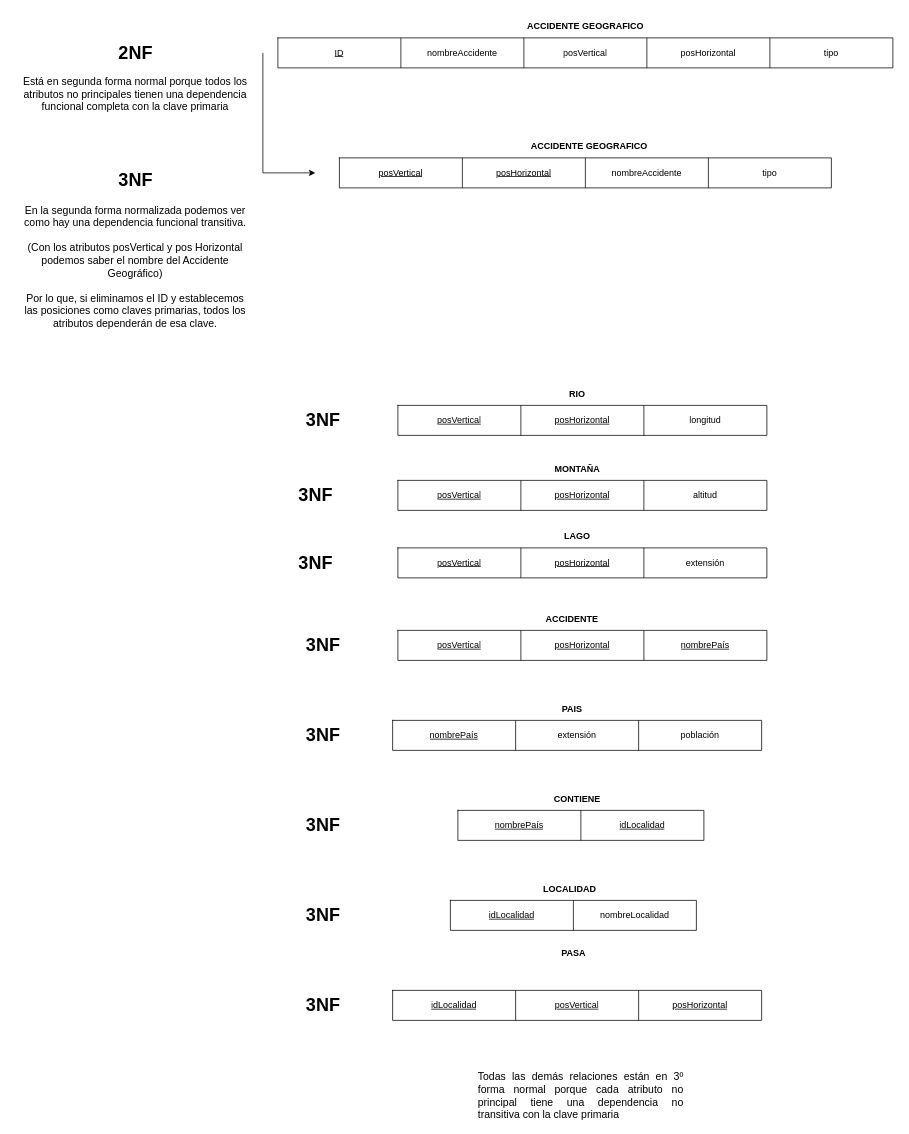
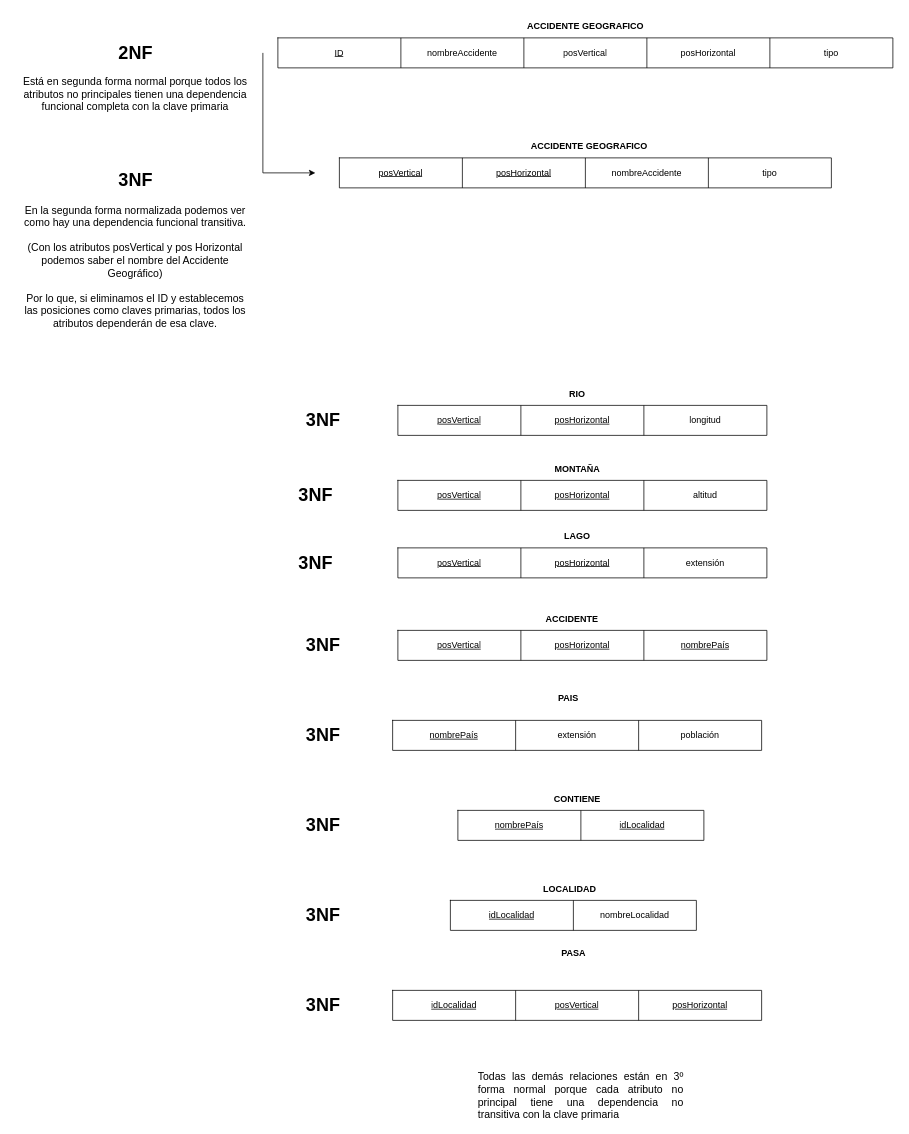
- <mxCell id="54" value="&lt;b&gt;PAIS&lt;/b&gt;" style="text;html=1;strokeColor=none;fillColor=none;align=center;verticalAlign=middle;whiteSpace=wrap;rounded=0;" vertex="1" parent="1"><mxGeometry x="639.5" y="930" width="245" height="30" as="geometry" /></mxCell>
+ <mxCell id="54" value="&lt;b&gt;PAIS&lt;/b&gt;" style="text;html=1;strokeColor=none;fillColor=none;align=center;verticalAlign=middle;whiteSpace=wrap;rounded=0;" vertex="1" parent="1"><mxGeometry x="634.5" y="915" width="245" height="30" as="geometry" /></mxCell>
